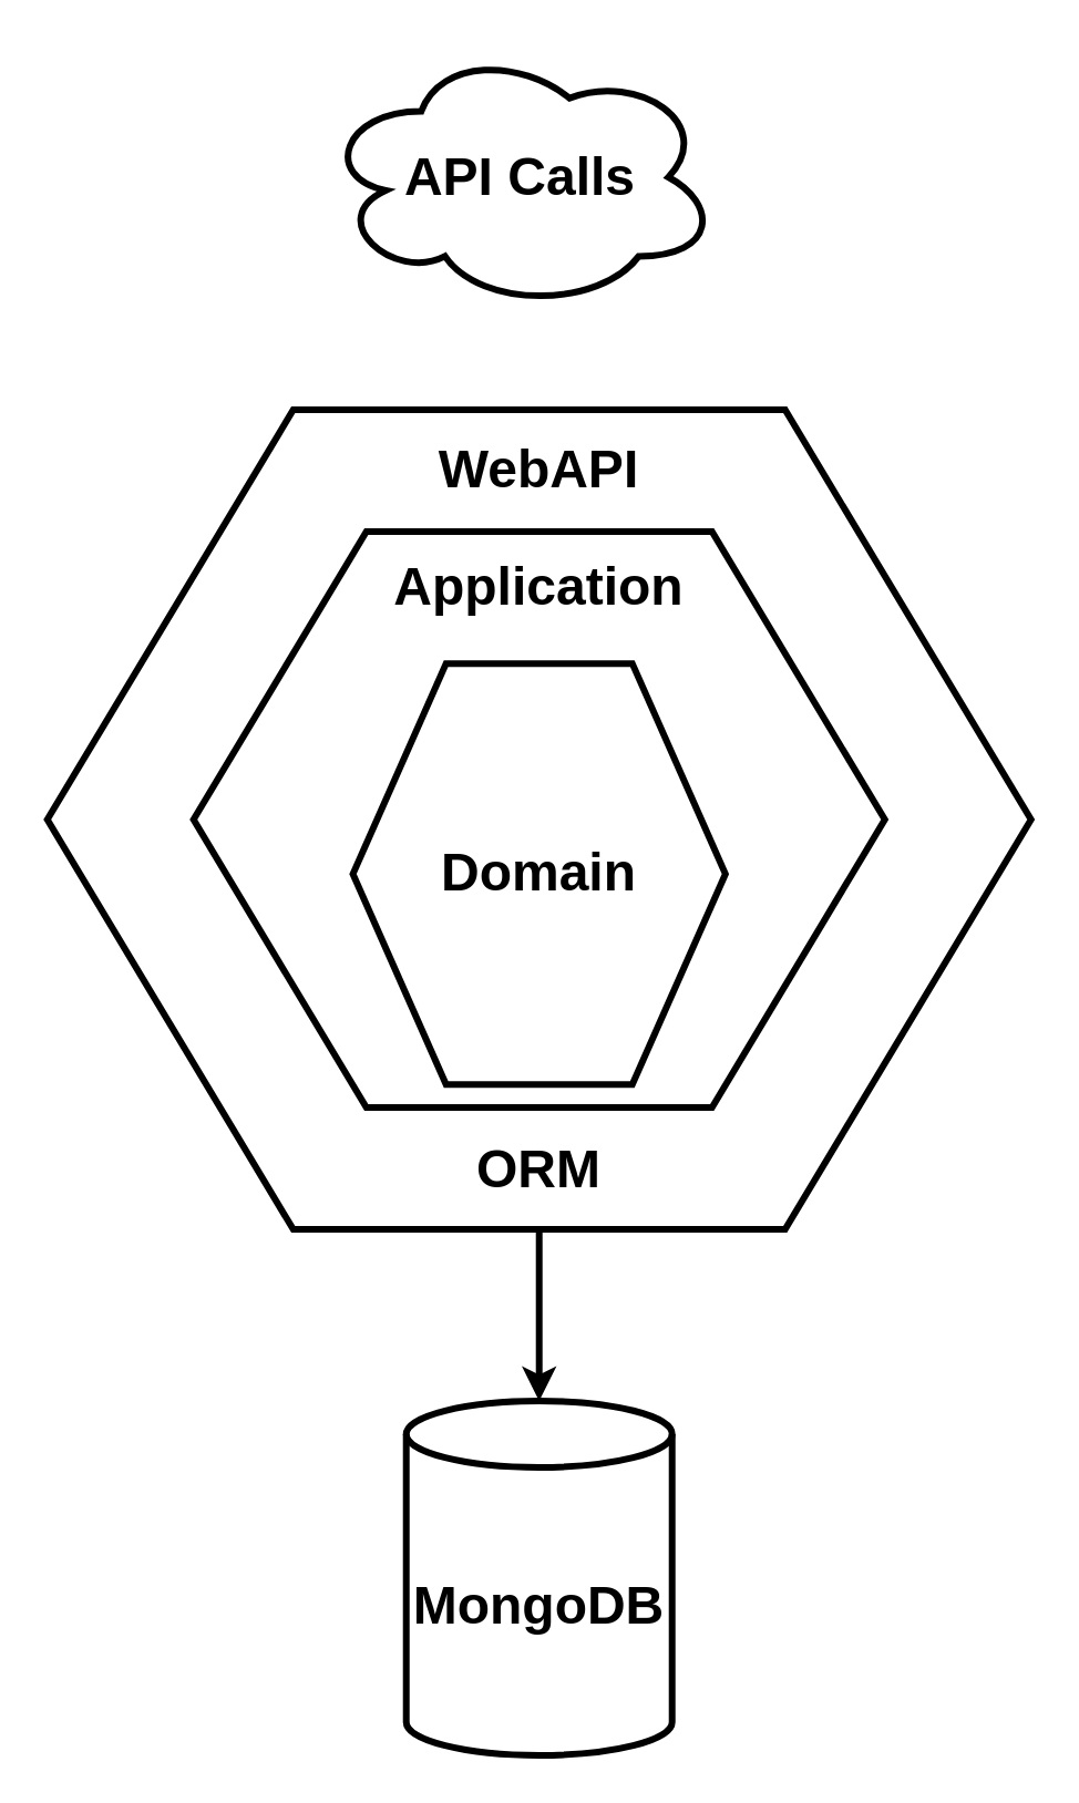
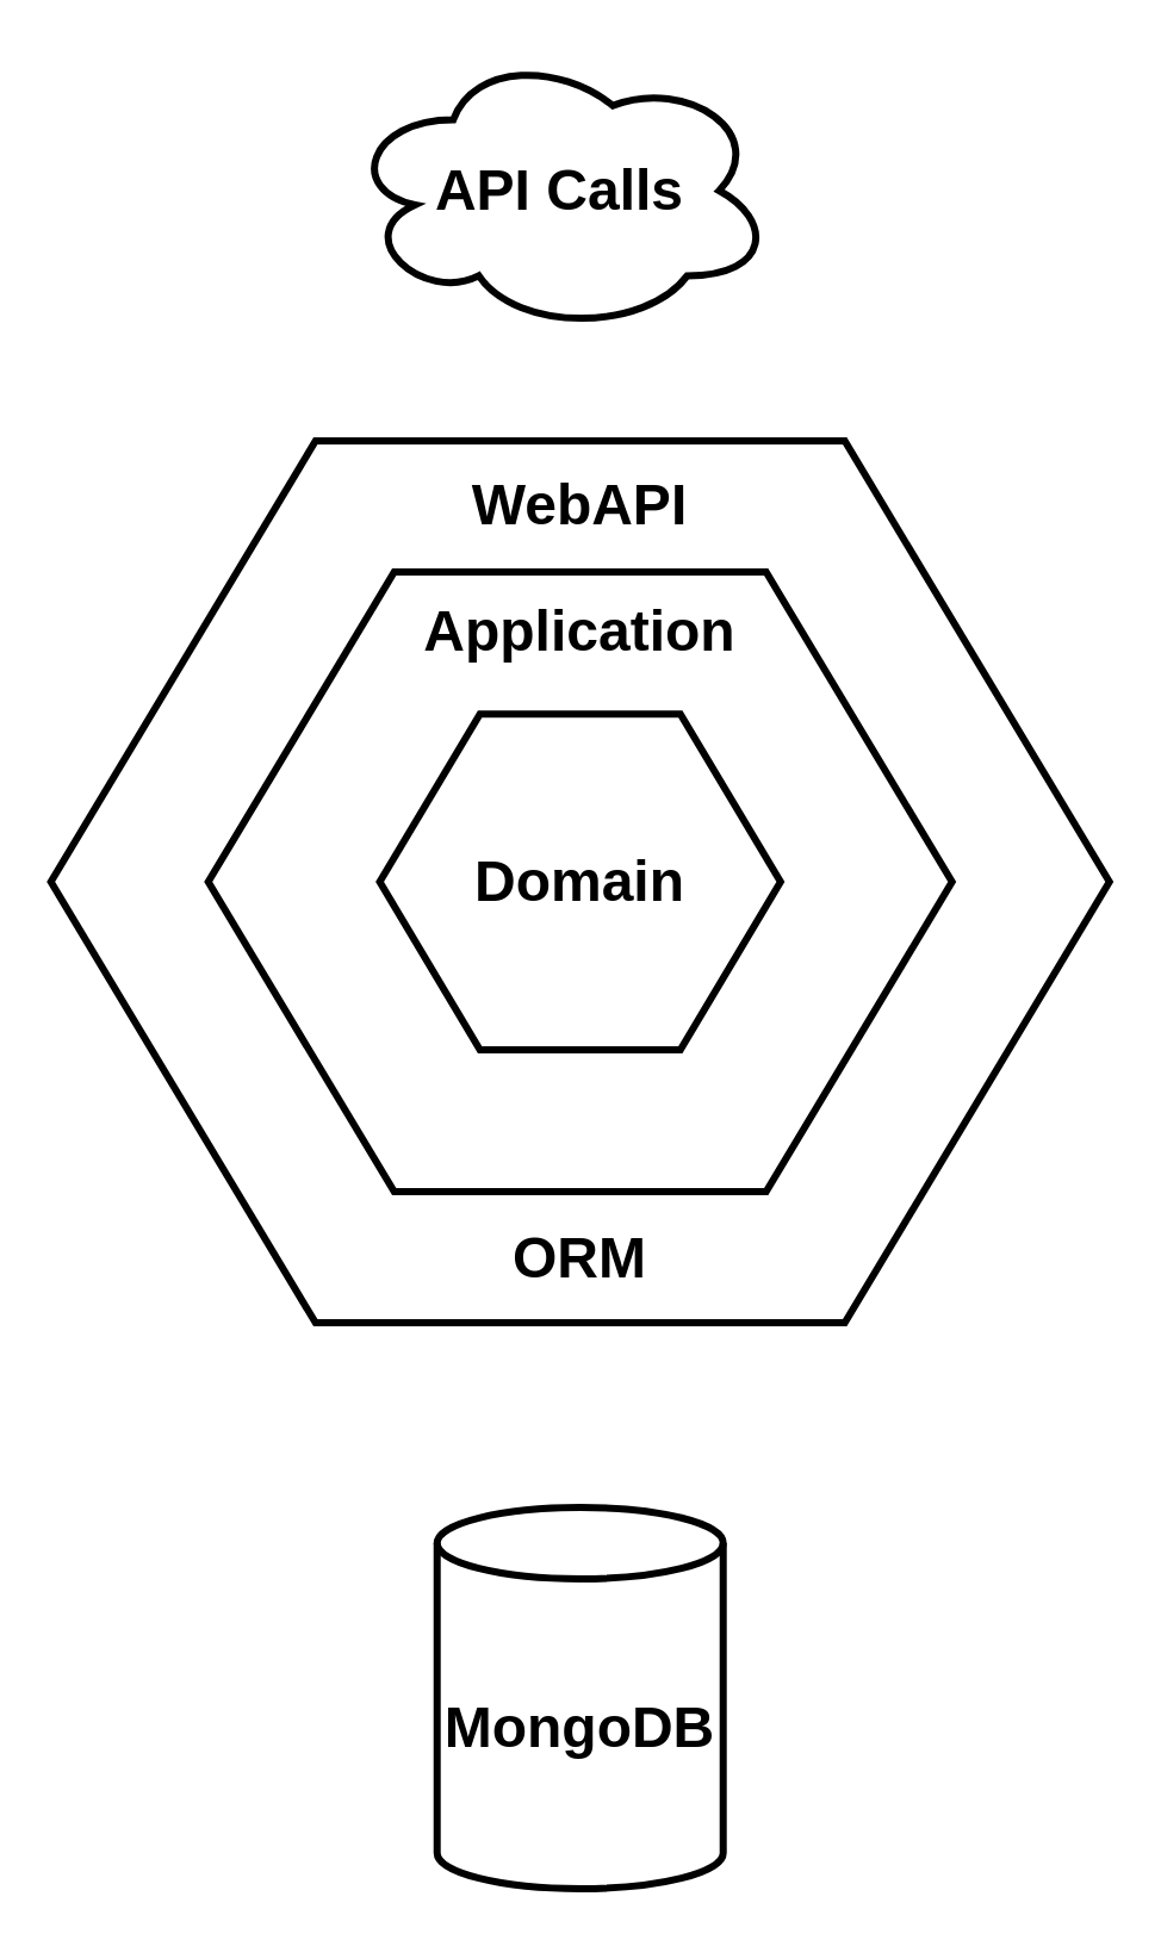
- <mxCell id="4" value="&lt;font color=&quot;#000000&quot; size=&quot;1&quot;&gt;&lt;b style=&quot;font-size: 24px&quot;&gt;Domain&lt;/b&gt;&lt;/font&gt;" style="shape=hexagon;perimeter=hexagonPerimeter2;whiteSpace=wrap;html=1;shadow=0;labelBackgroundColor=none;gradientColor=none;fontFamily=Helvetica;fontSize=23;align=center;strokeWidth=3;fontColor=#23445D;fillColor=none;" parent="1" vertex="1"><mxGeometry x="158.8" y="299.07" width="168.12" height="190" as="geometry" /></mxCell>
+ <mxCell id="4" value="&lt;font color=&quot;#000000&quot; size=&quot;1&quot;&gt;&lt;b style=&quot;font-size: 24px&quot;&gt;Domain&lt;/b&gt;&lt;/font&gt;" style="shape=hexagon;perimeter=hexagonPerimeter2;whiteSpace=wrap;html=1;shadow=0;labelBackgroundColor=none;gradientColor=none;fontFamily=Helvetica;fontSize=23;align=center;strokeWidth=3;fontColor=#23445D;fillColor=none;" parent="1" vertex="1"><mxGeometry x="158.8" y="299.07" width="168.12" height="140.93" as="geometry" /></mxCell>
- <mxCell id="7" value="" style="endArrow=classic;html=1;fontColor=#23445D;exitX=0.5;exitY=1;exitDx=0;exitDy=0;entryX=0.5;entryY=0;entryDx=0;entryDy=0;entryPerimeter=0;strokeWidth=3;" parent="1" source="2" target="6" edge="1"><mxGeometry width="50" height="50" relative="1" as="geometry"><mxPoint x="53" y="780" as="sourcePoint" /><mxPoint x="103" y="730" as="targetPoint" /></mxGeometry></mxCell>
